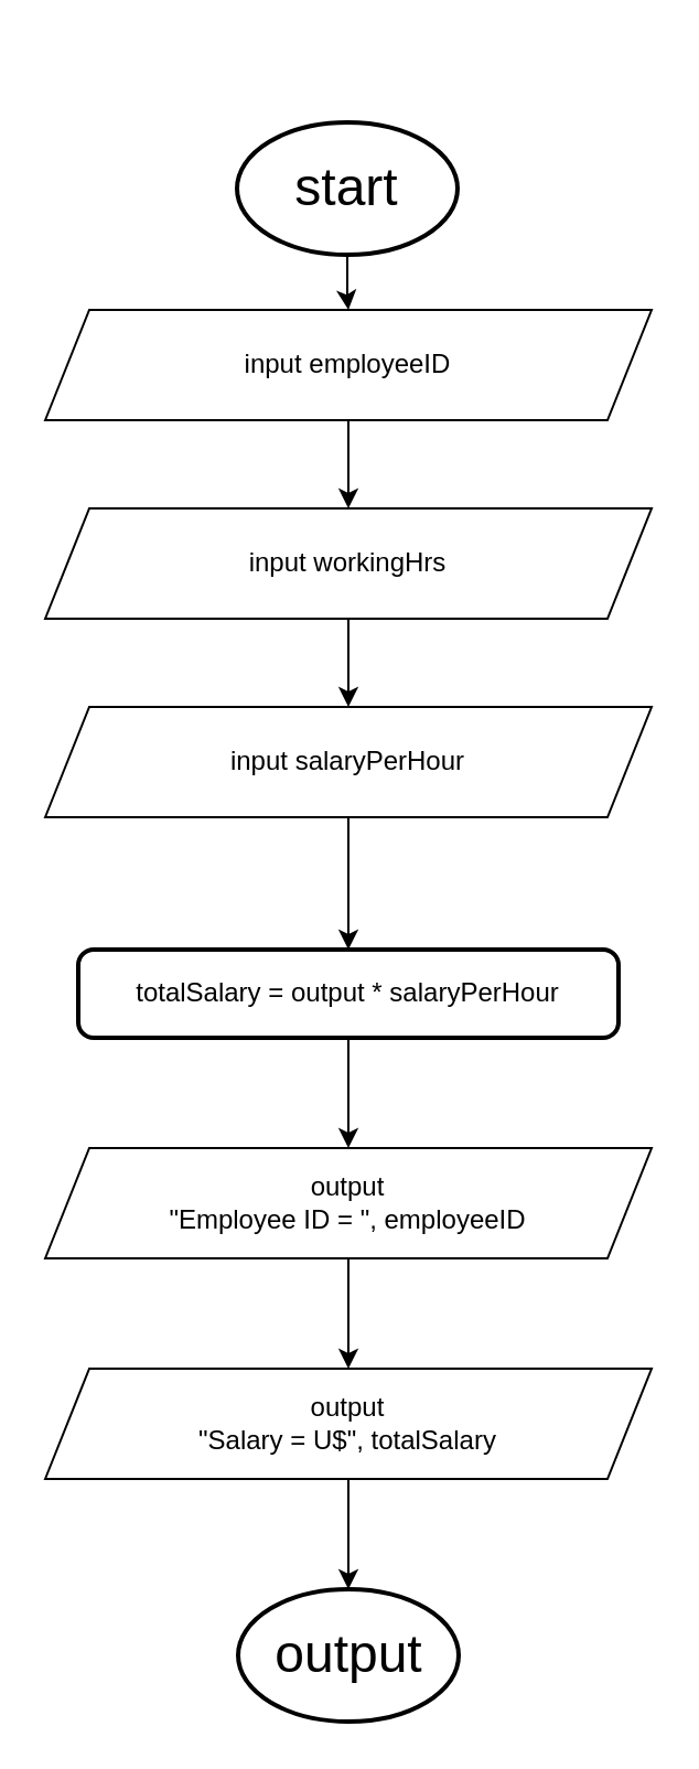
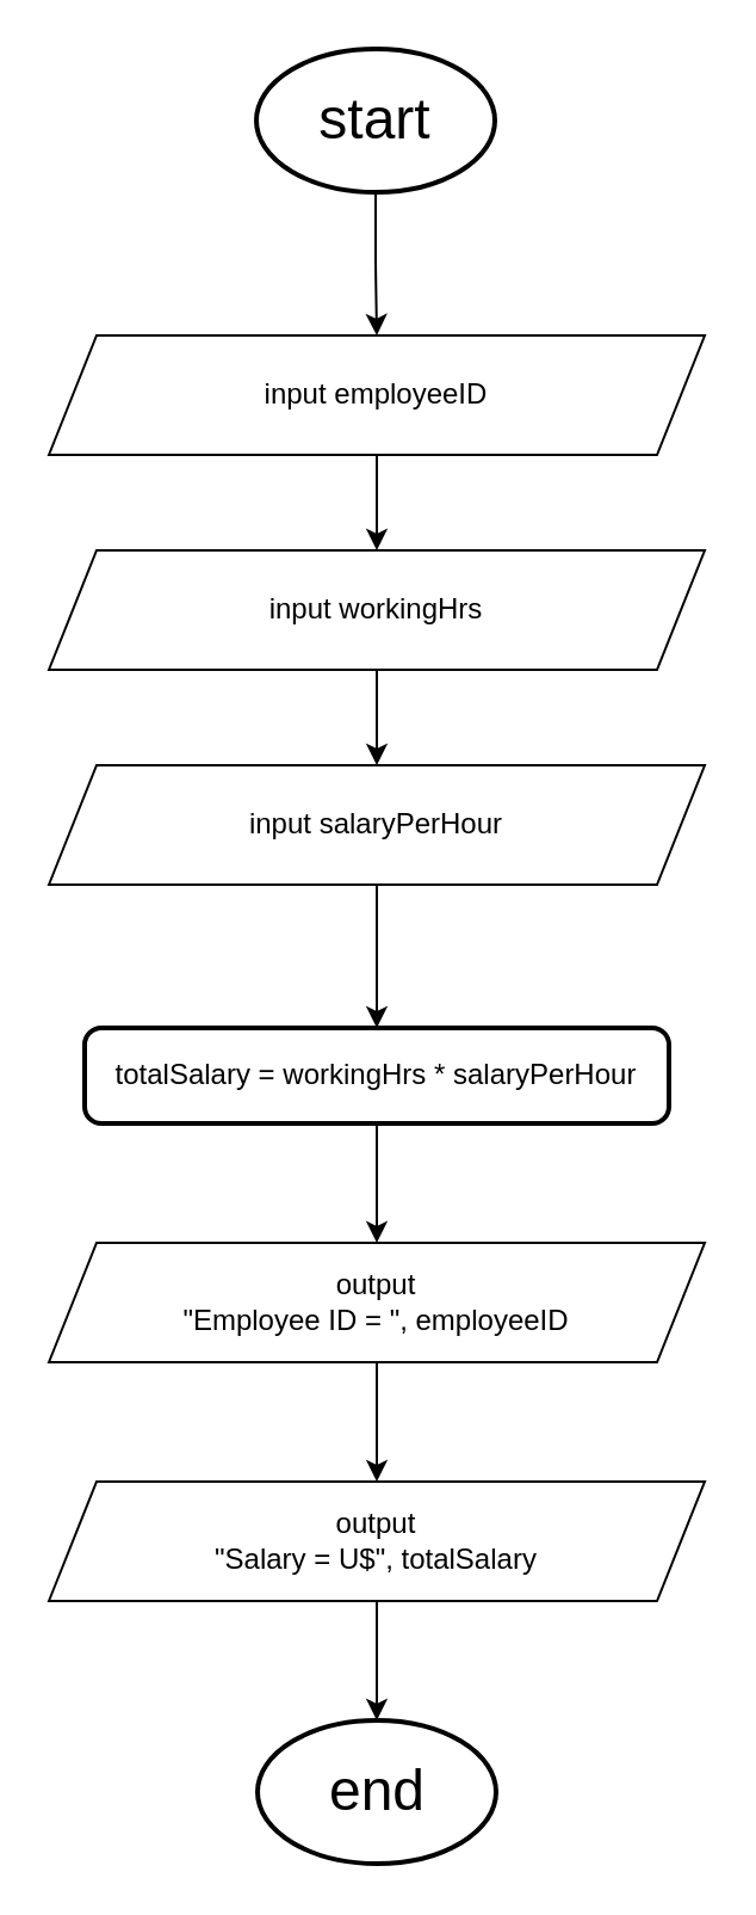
- <mxCell id="3" value="&lt;font style=&quot;font-size: 24px;&quot;&gt;start&lt;/font&gt;" style="strokeWidth=2;html=1;shape=mxgraph.flowchart.start_1;whiteSpace=wrap;" vertex="1" parent="1"><mxGeometry x="107" y="55" width="100" height="60" as="geometry" /></mxCell>
+ <mxCell id="3" value="&lt;font style=&quot;font-size: 24px;&quot;&gt;start&lt;/font&gt;" style="strokeWidth=2;html=1;shape=mxgraph.flowchart.start_1;whiteSpace=wrap;" vertex="1" parent="1"><mxGeometry x="107" y="20" width="100" height="60" as="geometry" /></mxCell>
- <mxCell id="10" value="totalSalary = output * salaryPerHour" style="rounded=1;whiteSpace=wrap;html=1;absoluteArcSize=1;arcSize=14;strokeWidth=2;" vertex="1" parent="1"><mxGeometry x="35" y="430" width="245" height="40" as="geometry" /></mxCell>
+ <mxCell id="10" value="totalSalary = workingHrs * salaryPerHour" style="rounded=1;whiteSpace=wrap;html=1;absoluteArcSize=1;arcSize=14;strokeWidth=2;" vertex="1" parent="1"><mxGeometry x="35" y="430" width="245" height="40" as="geometry" /></mxCell>
- <mxCell id="4" value="&lt;font style=&quot;font-size: 24px;&quot;&gt;output&lt;/font&gt;" style="strokeWidth=2;html=1;shape=mxgraph.flowchart.start_1;whiteSpace=wrap;" vertex="1" parent="1"><mxGeometry x="107.5" y="720" width="100" height="60" as="geometry" /></mxCell>
+ <mxCell id="4" value="&lt;font style=&quot;font-size: 24px;&quot;&gt;end&lt;/font&gt;" style="strokeWidth=2;html=1;shape=mxgraph.flowchart.start_1;whiteSpace=wrap;" vertex="1" parent="1"><mxGeometry x="107.5" y="720" width="100" height="60" as="geometry" /></mxCell>
